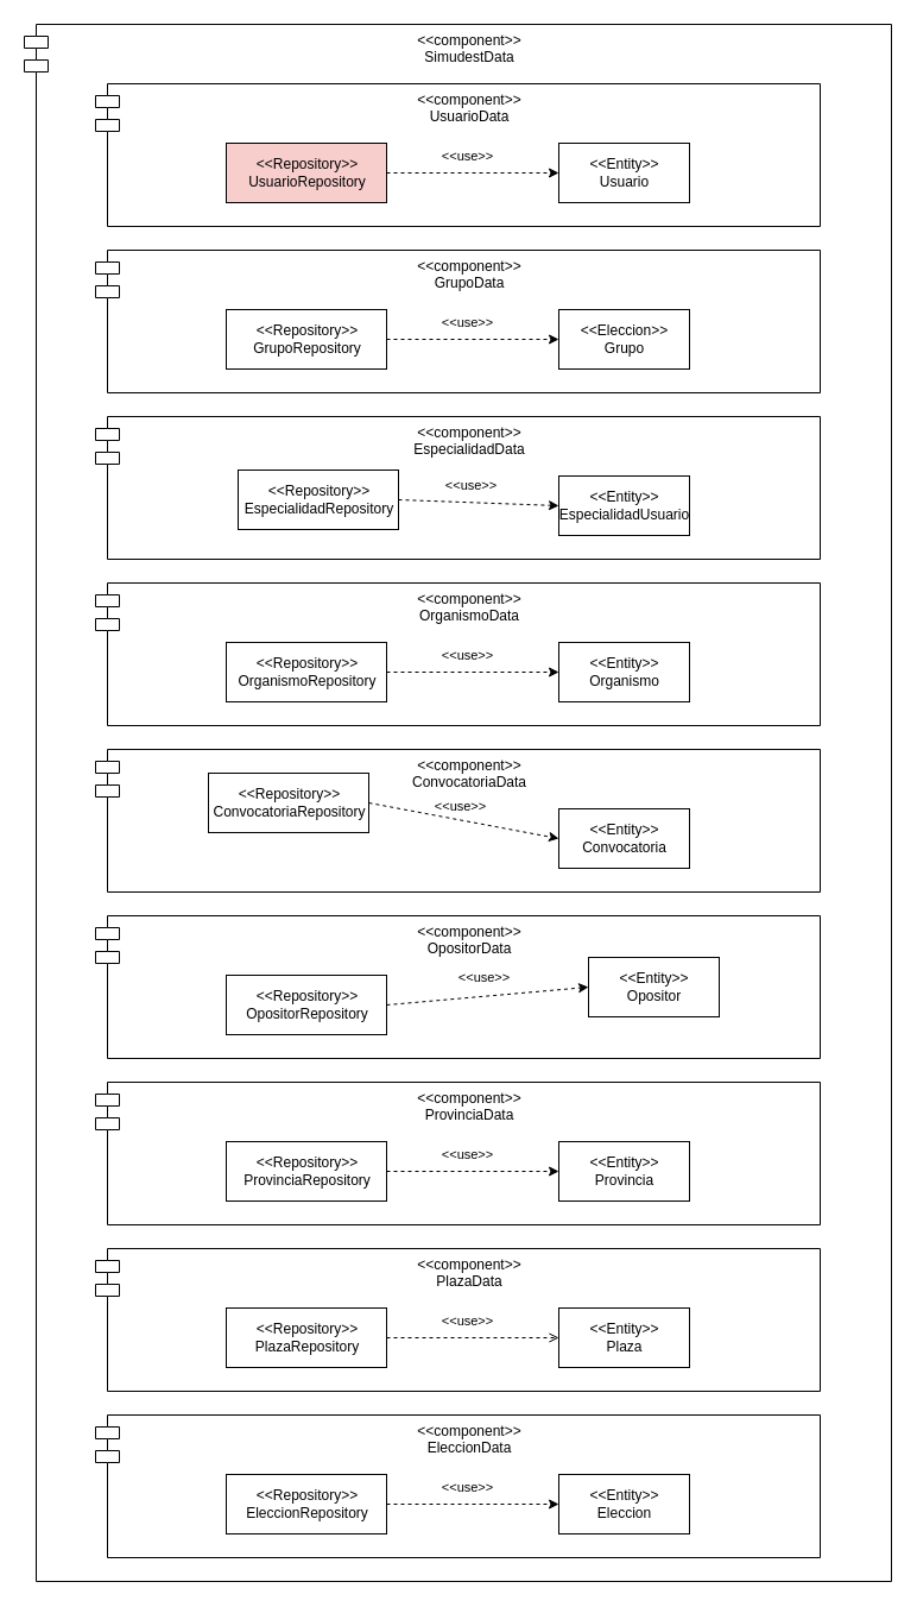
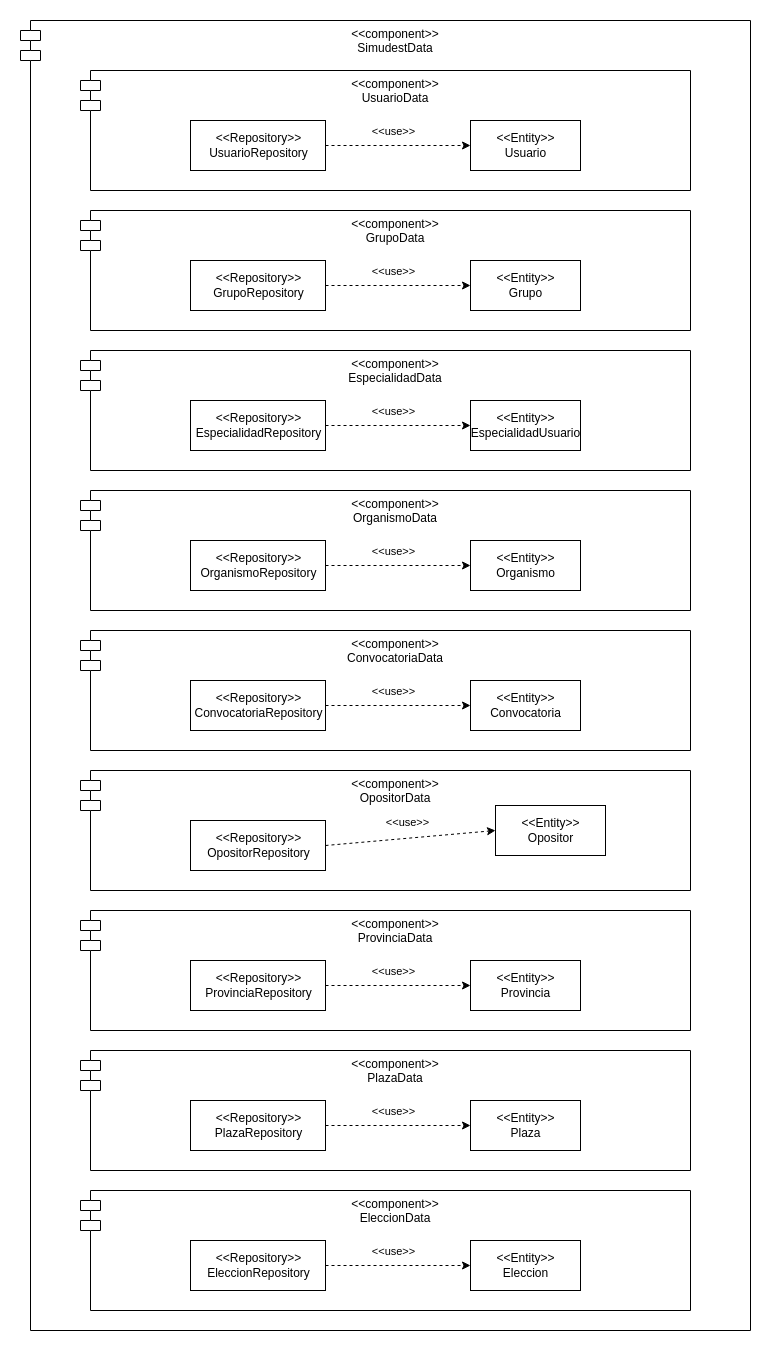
- <mxCell id="5" value="&amp;lt;&amp;lt;Repository&amp;gt;&amp;gt;&lt;br&gt;UsuarioRepository" style="html=1;fillColor=#f8cecc;" parent="1" vertex="1"><mxGeometry x="190" y="120" width="135" height="50" as="geometry" /></mxCell>
+ <mxCell id="5" value="&amp;lt;&amp;lt;Repository&amp;gt;&amp;gt;&lt;br&gt;UsuarioRepository" style="html=1;" parent="1" vertex="1"><mxGeometry x="190" y="120" width="135" height="50" as="geometry" /></mxCell>
- <mxCell id="9" value="&lt;div&gt;&amp;lt;&amp;lt;Eleccion&amp;gt;&amp;gt;&lt;/div&gt;&lt;div&gt;Grupo&lt;/div&gt;" style="html=1;" vertex="1" parent="1"><mxGeometry x="470" y="260" width="110" height="50" as="geometry" /></mxCell>
+ <mxCell id="9" value="&lt;div&gt;&amp;lt;&amp;lt;Entity&amp;gt;&amp;gt;&lt;/div&gt;&lt;div&gt;Grupo&lt;/div&gt;" style="html=1;" vertex="1" parent="1"><mxGeometry x="470" y="260" width="110" height="50" as="geometry" /></mxCell>
- <mxCell id="15" value="&amp;lt;&amp;lt;Repository&amp;gt;&amp;gt;&lt;br&gt;EspecialidadRepository" style="html=1;" vertex="1" parent="1"><mxGeometry x="200" y="395" width="135" height="50" as="geometry" /></mxCell>
+ <mxCell id="15" value="&amp;lt;&amp;lt;Repository&amp;gt;&amp;gt;&lt;br&gt;EspecialidadRepository" style="html=1;" vertex="1" parent="1"><mxGeometry x="190" y="400" width="135" height="50" as="geometry" /></mxCell>
- <mxCell id="25" value="&amp;lt;&amp;lt;Repository&amp;gt;&amp;gt;&lt;br&gt;ConvocatoriaRepository" style="html=1;" vertex="1" parent="1"><mxGeometry x="175" y="650" width="135" height="50" as="geometry" /></mxCell>
+ <mxCell id="25" value="&amp;lt;&amp;lt;Repository&amp;gt;&amp;gt;&lt;br&gt;ConvocatoriaRepository" style="html=1;" vertex="1" parent="1"><mxGeometry x="190" y="680" width="135" height="50" as="geometry" /></mxCell>
- <mxCell id="41" value="" style="endArrow=open;html=1;rounded=0;entryX=0;entryY=0.5;entryDx=0;entryDy=0;dashed=1;exitX=1;exitY=0.5;exitDx=0;exitDy=0;" edge="1" parent="1" source="40" target="39"><mxGeometry width="50" height="50" relative="1" as="geometry"><mxPoint x="405" y="920" as="sourcePoint" /><mxPoint x="435" y="1140" as="targetPoint" /></mxGeometry></mxCell>
+ <mxCell id="41" value="" style="endArrow=classic;html=1;rounded=0;entryX=0;entryY=0.5;entryDx=0;entryDy=0;dashed=1;exitX=1;exitY=0.5;exitDx=0;exitDy=0;" edge="1" parent="1" source="40" target="39"><mxGeometry width="50" height="50" relative="1" as="geometry"><mxPoint x="405" y="920" as="sourcePoint" /><mxPoint x="435" y="1140" as="targetPoint" /></mxGeometry></mxCell>
